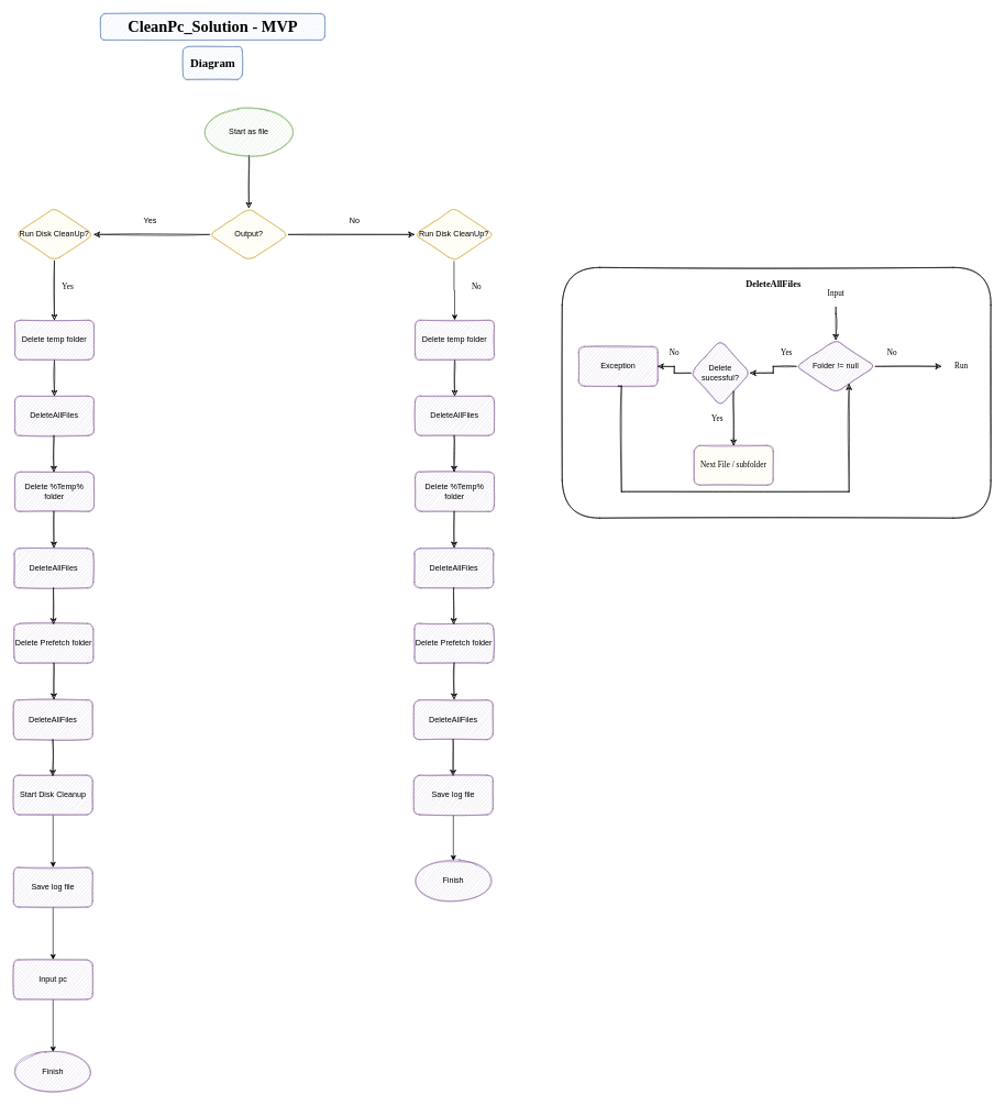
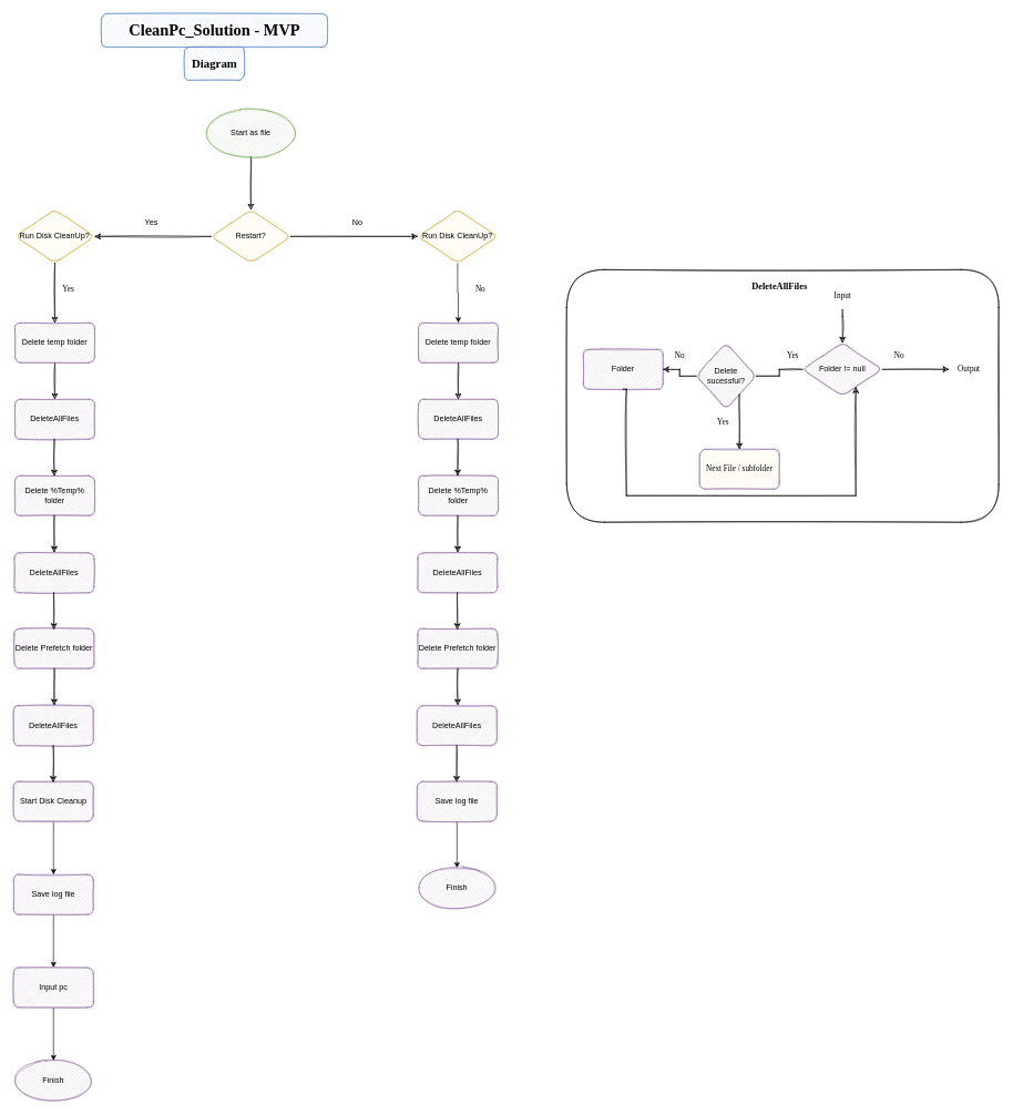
- <mxCell id="14" value="&lt;h1&gt;CleanPc_Solution - MVP&lt;/h1&gt;" style="text;html=1;align=center;verticalAlign=middle;resizable=0;points=[];autosize=1;strokeColor=#6c8ebf;fillColor=#dae8fc;fontFamily=Lucida Console;rounded=1;sketch=1;" parent="1" vertex="1"><mxGeometry x="152" y="20" width="340" height="40" as="geometry" /></mxCell>
+ <mxCell id="14" value="&lt;h1&gt;CleanPc_Solution - MVP&lt;/h1&gt;" style="text;html=1;align=center;verticalAlign=middle;resizable=0;points=[];autosize=1;strokeColor=#6c8ebf;fillColor=#dae8fc;fontFamily=Lucida Console;rounded=1;sketch=1;" parent="1" vertex="1"><mxGeometry x="152" y="20" width="340" height="50" as="geometry" /></mxCell>
- <mxCell id="6" value="Output?" style="rhombus;whiteSpace=wrap;html=1;align=center;rounded=1;sketch=1;fillColor=#fff2cc;strokeColor=#d6b656;" parent="1" vertex="1"><mxGeometry x="317" y="315" width="120" height="80" as="geometry" /></mxCell>
+ <mxCell id="6" value="Restart?" style="rhombus;whiteSpace=wrap;html=1;align=center;rounded=1;sketch=1;fillColor=#fff2cc;strokeColor=#d6b656;" parent="1" vertex="1"><mxGeometry x="317" y="315" width="120" height="80" as="geometry" /></mxCell>
- <mxCell id="34" value="Exception" style="whiteSpace=wrap;html=1;sketch=1;shadow=0;fillColor=#e1d5e7;strokeColor=#9673a6;rounded=1;" parent="23" vertex="1"><mxGeometry x="25" y="120" width="120" height="60" as="geometry" /></mxCell>
+ <mxCell id="34" value="Folder" style="whiteSpace=wrap;html=1;sketch=1;shadow=0;fillColor=#e1d5e7;strokeColor=#9673a6;rounded=1;" parent="23" vertex="1"><mxGeometry x="25" y="120" width="120" height="60" as="geometry" /></mxCell>
- <mxCell id="40" value="Run" style="text;html=1;align=center;verticalAlign=middle;resizable=0;points=[];autosize=1;strokeColor=none;fillColor=none;fontFamily=Lucida Console;" parent="23" vertex="1"><mxGeometry x="575" y="140" width="60" height="20" as="geometry" /></mxCell>
+ <mxCell id="40" value="Output" style="text;html=1;align=center;verticalAlign=middle;resizable=0;points=[];autosize=1;strokeColor=none;fillColor=none;fontFamily=Lucida Console;" parent="23" vertex="1"><mxGeometry x="575" y="140" width="60" height="20" as="geometry" /></mxCell>
- <mxCell id="27" value="" style="edgeStyle=orthogonalEdgeStyle;rounded=0;orthogonalLoop=1;jettySize=auto;html=1;fontFamily=Lucida Console;sketch=1;" parent="23" source="25" target="26" edge="1"><mxGeometry relative="1" as="geometry" /></mxCell>
+ <mxCell id="27" value="" style="edgeStyle=orthogonalEdgeStyle;rounded=0;orthogonalLoop=1;jettySize=auto;html=1;fontFamily=Lucida Console;sketch=1;endArrow=none;" parent="23" source="25" target="26" edge="1"><mxGeometry relative="1" as="geometry" /></mxCell>
